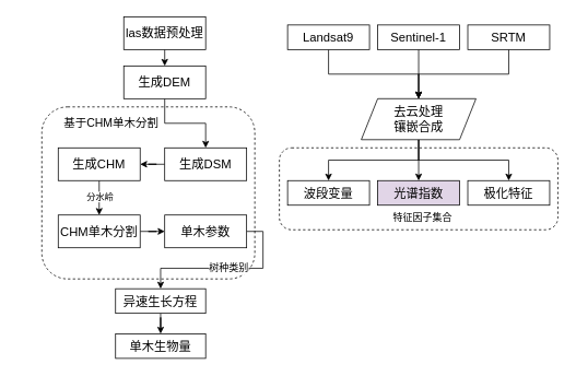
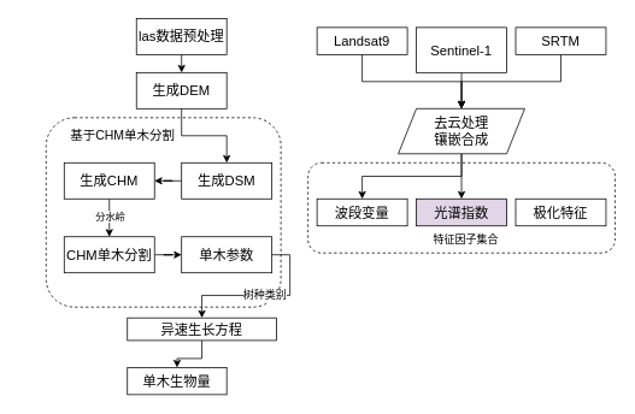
- <mxCell id="25" value="&lt;font style=&quot;font-size: 15px;&quot;&gt;Sentinel-1&lt;/font&gt;" style="rounded=0;whiteSpace=wrap;html=1;" vertex="1" parent="1"><mxGeometry x="460" y="30" width="100" height="30" as="geometry" /></mxCell>
+ <mxCell id="25" value="&lt;font style=&quot;font-size: 15px;&quot;&gt;Sentinel-1&lt;/font&gt;" style="rounded=0;whiteSpace=wrap;html=1;" vertex="1" parent="1"><mxGeometry x="460" y="30" width="100" height="50" as="geometry" /></mxCell>
- <mxCell id="30" style="edgeStyle=orthogonalEdgeStyle;rounded=0;orthogonalLoop=1;jettySize=auto;html=1;exitX=0.5;exitY=1;exitDx=0;exitDy=0;" edge="1" parent="1" source="31" target="33"><mxGeometry relative="1" as="geometry" /></mxCell>
- <mxCell id="20" value="&lt;font style=&quot;font-size: 15px;&quot;&gt;异速生长方程&lt;/font&gt;" style="rounded=0;whiteSpace=wrap;html=1;" vertex="1" parent="1"><mxGeometry x="140" y="352" width="110" height="30" as="geometry" /></mxCell>
+ <mxCell id="20" value="&lt;font style=&quot;font-size: 15px;&quot;&gt;异速生长方程&lt;/font&gt;" style="rounded=0;whiteSpace=wrap;html=1;" vertex="1" parent="1"><mxGeometry x="140" y="352" width="165" height="25" as="geometry" /></mxCell>
